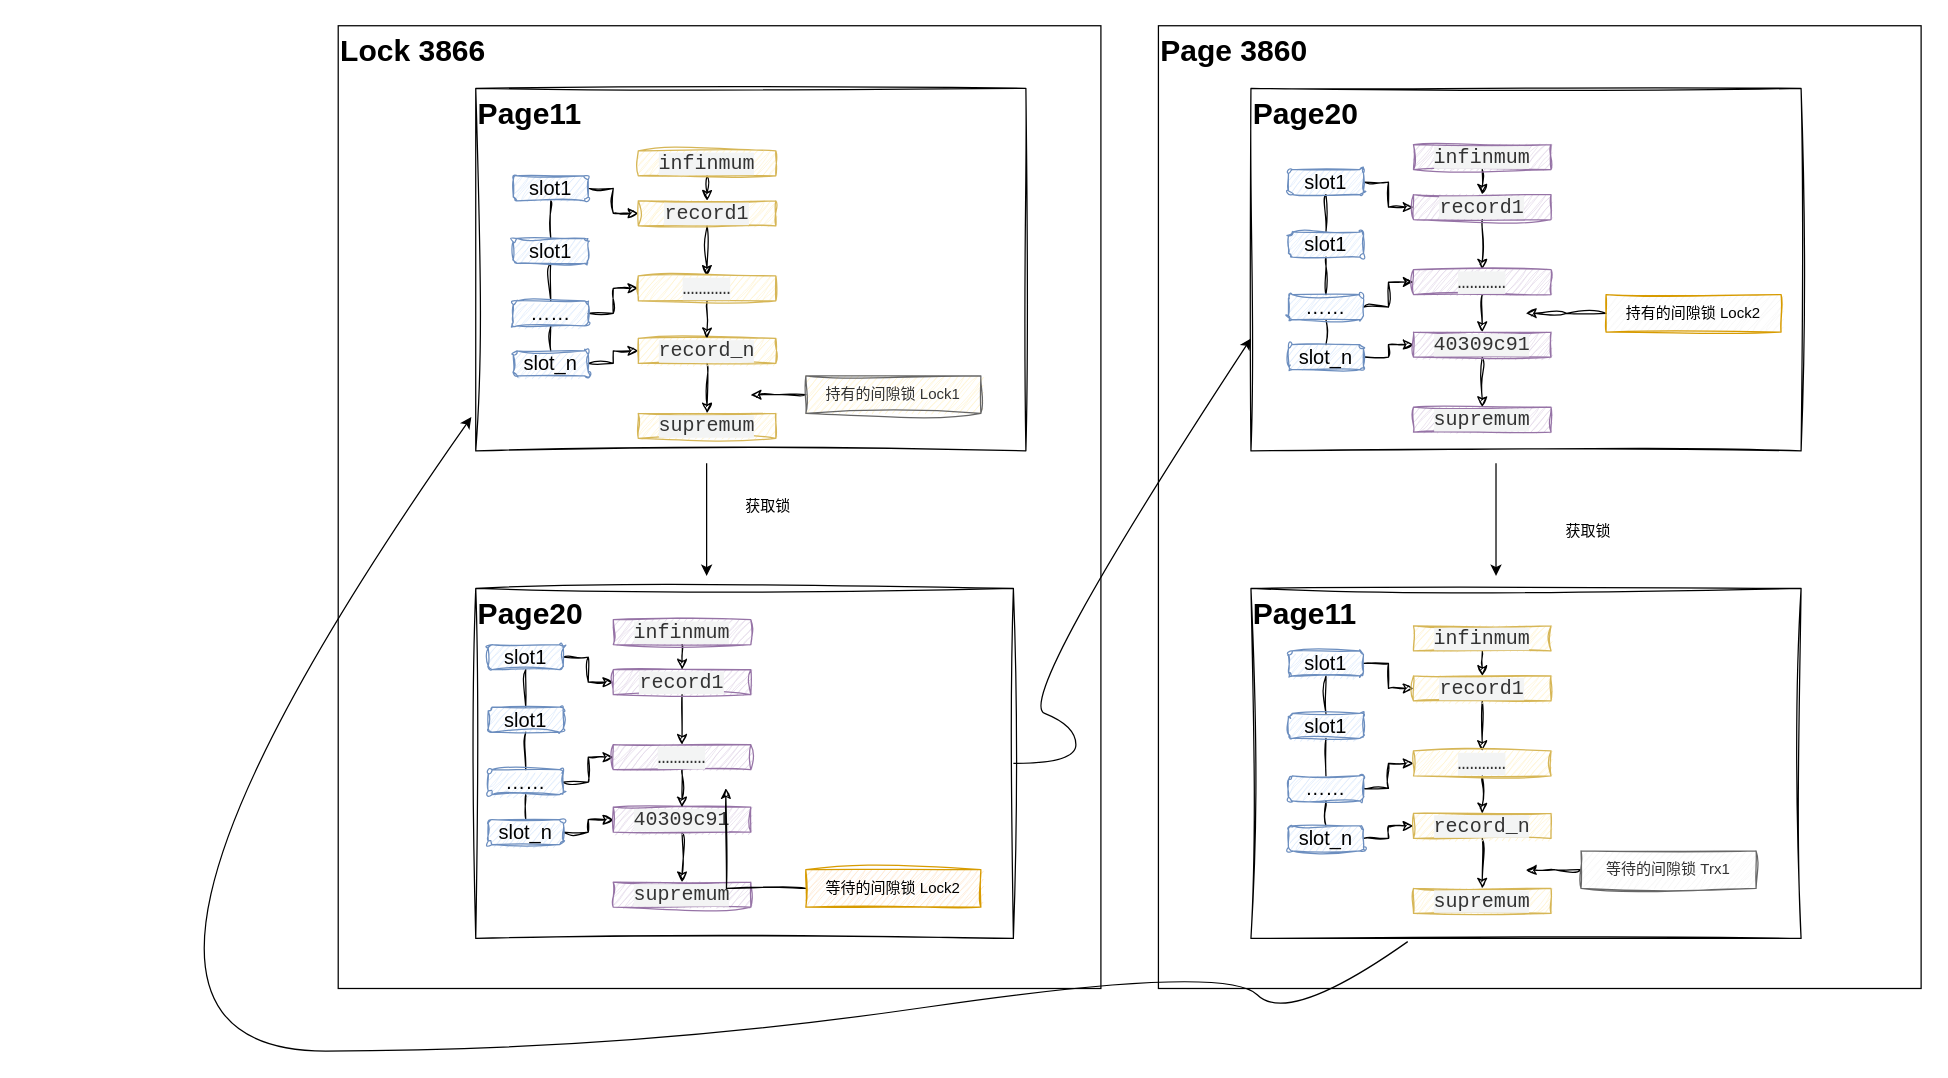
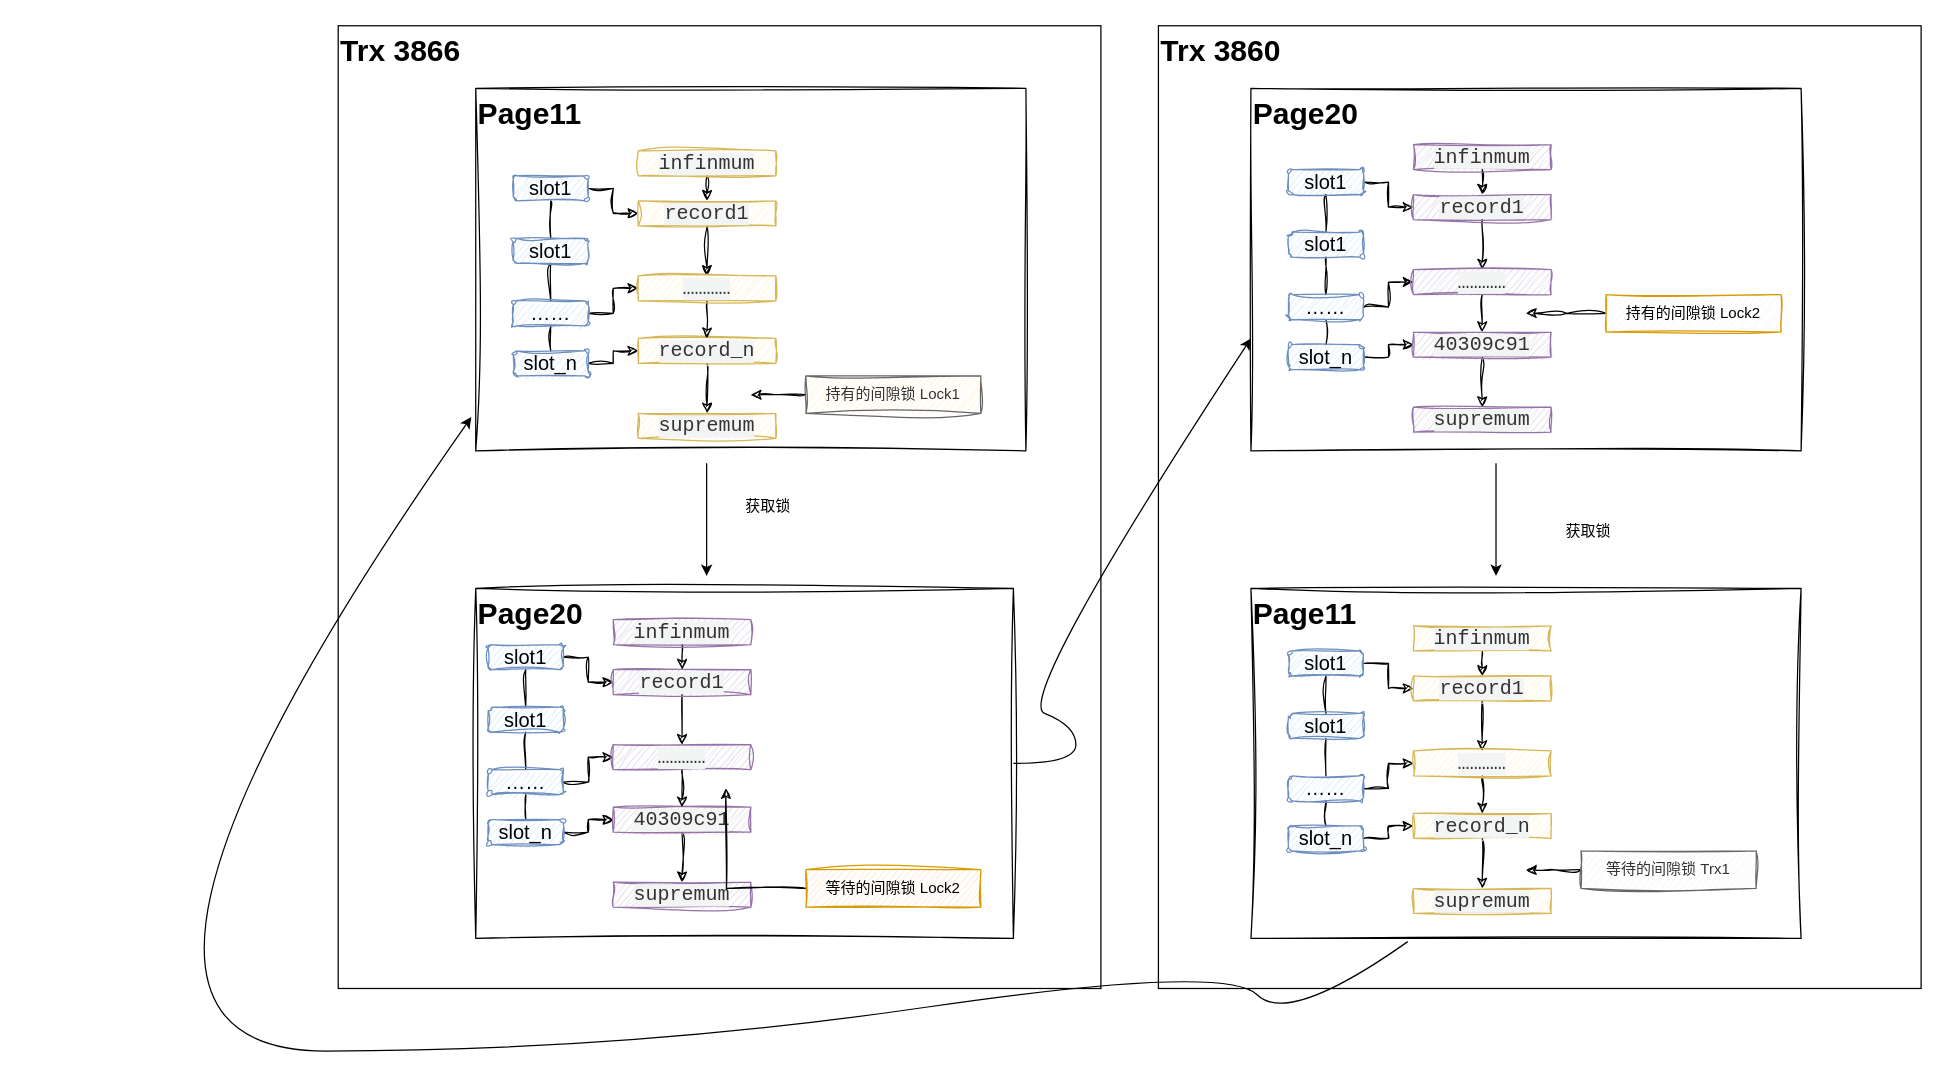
- <mxCell id="96" value="&lt;h1 style=&quot;margin-top: 0px;&quot;&gt;Lock 3866&lt;/h1&gt;" style="text;html=1;whiteSpace=wrap;overflow=hidden;rounded=0;strokeColor=default;" vertex="1" parent="1"><mxGeometry x="270" y="20" width="610" height="770" as="geometry" /></mxCell>
+ <mxCell id="96" value="&lt;h1 style=&quot;margin-top: 0px;&quot;&gt;Trx 3866&lt;/h1&gt;" style="text;html=1;whiteSpace=wrap;overflow=hidden;rounded=0;strokeColor=default;" vertex="1" parent="1"><mxGeometry x="270" y="20" width="610" height="770" as="geometry" /></mxCell>
- <mxCell id="97" value="&lt;h1 style=&quot;margin-top: 0px;&quot;&gt;Page 3860&lt;/h1&gt;" style="text;html=1;whiteSpace=wrap;overflow=hidden;rounded=0;strokeColor=default;" vertex="1" parent="1"><mxGeometry x="926" y="20" width="610" height="770" as="geometry" /></mxCell>
+ <mxCell id="97" value="&lt;h1 style=&quot;margin-top: 0px;&quot;&gt;Trx 3860&lt;/h1&gt;" style="text;html=1;whiteSpace=wrap;overflow=hidden;rounded=0;strokeColor=default;" vertex="1" parent="1"><mxGeometry x="926" y="20" width="610" height="770" as="geometry" /></mxCell>
